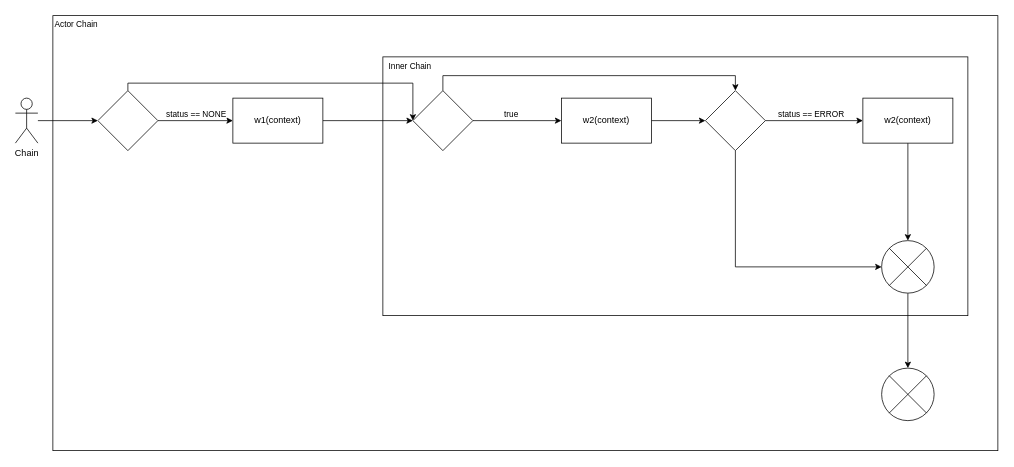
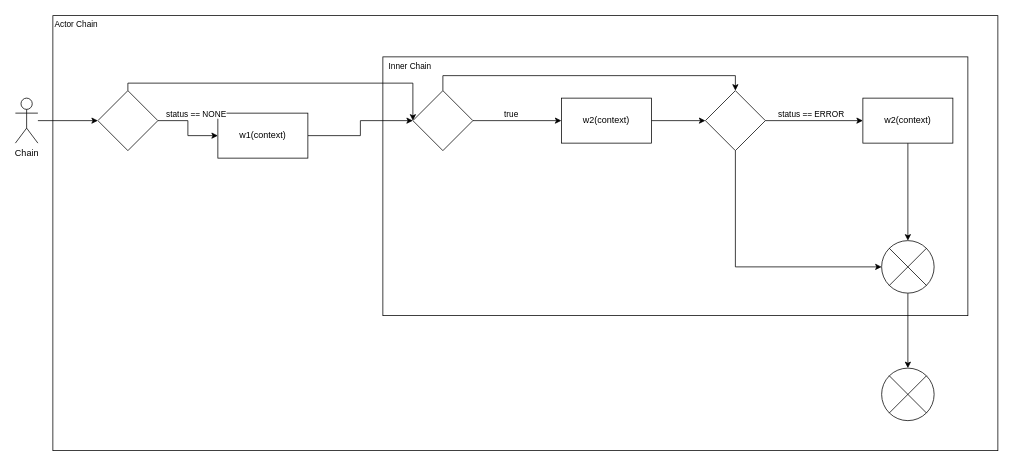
- <mxCell id="5" value="w1(context)" style="rounded=0;whiteSpace=wrap;html=1;" vertex="1" parent="1"><mxGeometry x="310" y="130" width="120" height="60" as="geometry" /></mxCell>
+ <mxCell id="5" value="w1(context)" style="rounded=0;whiteSpace=wrap;html=1;" vertex="1" parent="1"><mxGeometry x="290" y="150" width="120" height="60" as="geometry" /></mxCell>
